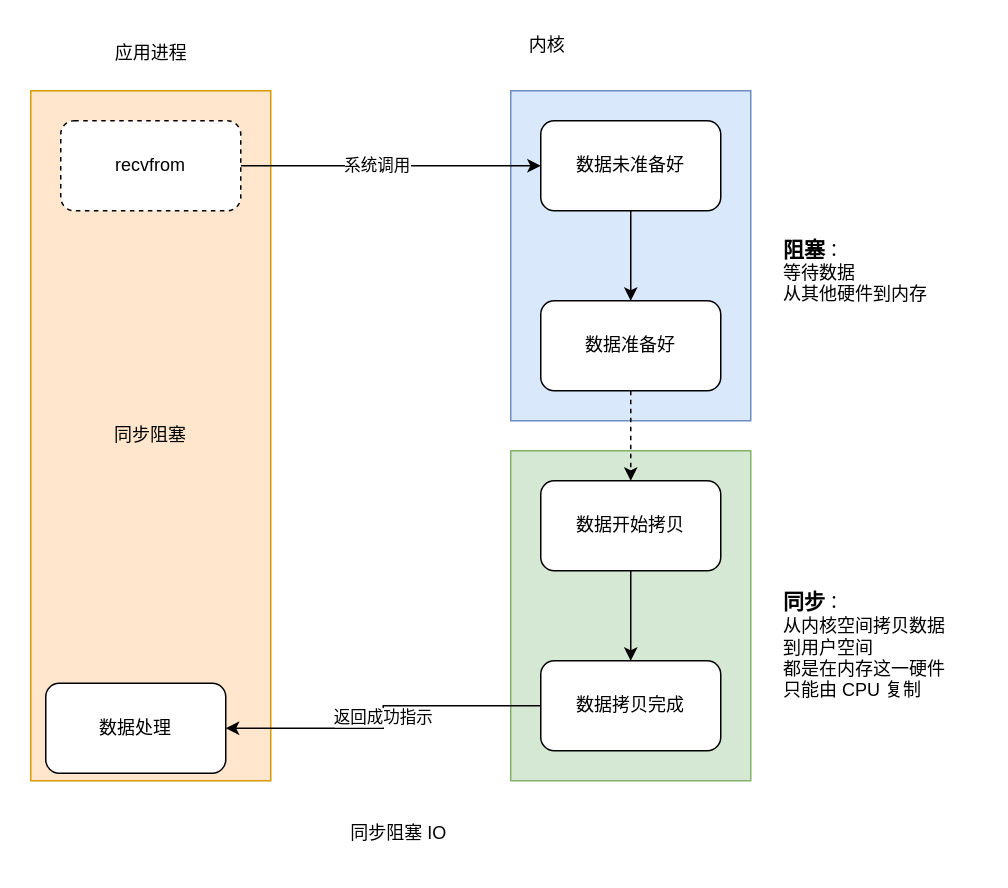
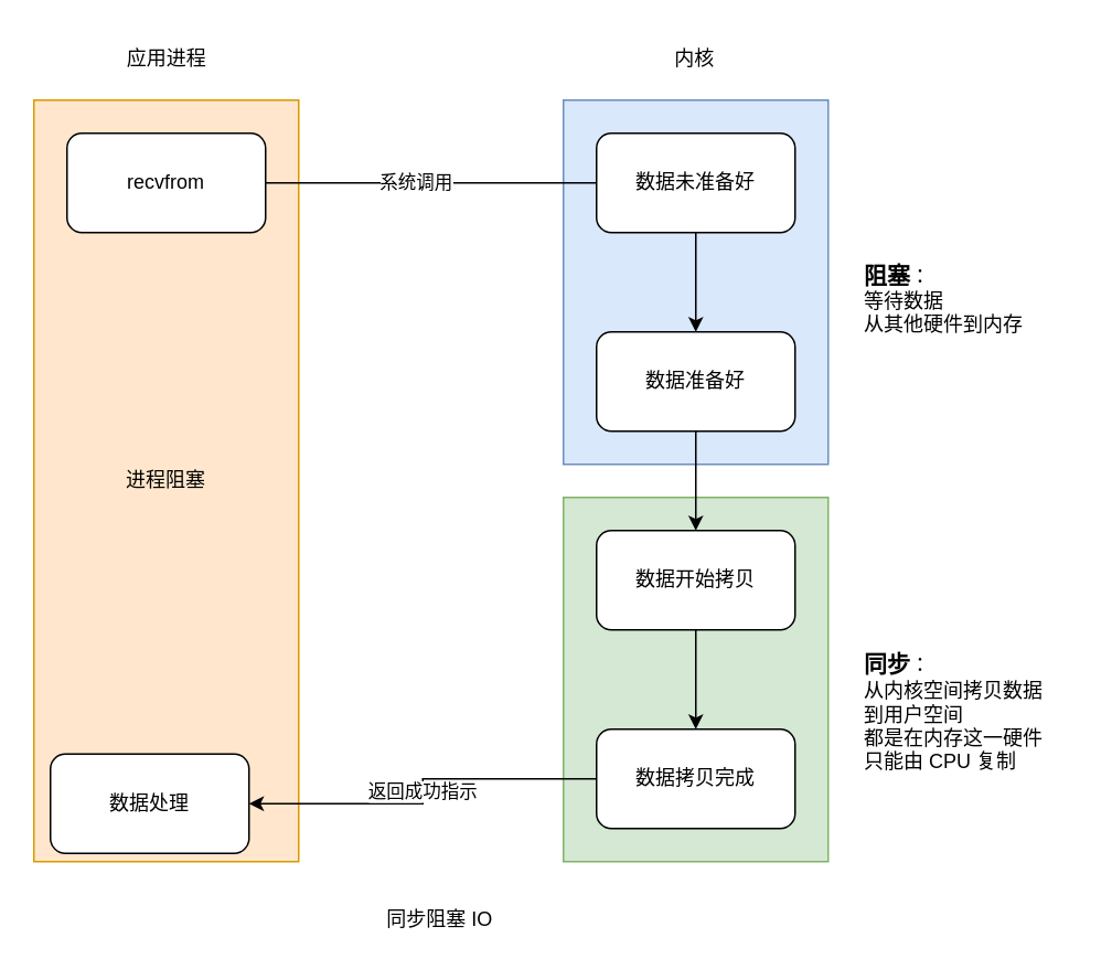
- <mxCell id="18" value="内核" style="text;html=1;align=center;verticalAlign=middle;resizable=0;points=[];autosize=1;strokeColor=none;fillColor=none;" vertex="1" parent="1"><mxGeometry x="339" y="15" width="50" height="30" as="geometry" /></mxCell>
+ <mxCell id="18" value="内核" style="text;html=1;align=center;verticalAlign=middle;resizable=0;points=[];autosize=1;strokeColor=none;fillColor=none;" vertex="1" parent="1"><mxGeometry x="394" y="20" width="50" height="30" as="geometry" /></mxCell>
- <mxCell id="7" value="recvfrom" style="rounded=1;whiteSpace=wrap;html=1;dashed=1;" vertex="1" parent="1"><mxGeometry x="40" y="80" width="120" height="60" as="geometry" /></mxCell>
+ <mxCell id="7" value="recvfrom" style="rounded=1;whiteSpace=wrap;html=1;" vertex="1" parent="1"><mxGeometry x="40" y="80" width="120" height="60" as="geometry" /></mxCell>
- <mxCell id="5" style="edgeStyle=orthogonalEdgeStyle;rounded=0;orthogonalLoop=1;jettySize=auto;html=1;entryX=0;entryY=0.5;entryDx=0;entryDy=0;" edge="1" parent="1" source="7" target="9"><mxGeometry relative="1" as="geometry" /></mxCell>
+ <mxCell id="5" style="edgeStyle=orthogonalEdgeStyle;rounded=0;orthogonalLoop=1;jettySize=auto;html=1;entryX=0;entryY=0.5;entryDx=0;entryDy=0;endArrow=none;" edge="1" parent="1" source="7" target="9"><mxGeometry relative="1" as="geometry" /></mxCell>
- <mxCell id="10" style="edgeStyle=orthogonalEdgeStyle;rounded=0;orthogonalLoop=1;jettySize=auto;html=1;entryX=0.5;entryY=0;entryDx=0;entryDy=0;dashed=1;" edge="1" parent="1" source="11" target="13"><mxGeometry relative="1" as="geometry" /></mxCell>
+ <mxCell id="10" style="edgeStyle=orthogonalEdgeStyle;rounded=0;orthogonalLoop=1;jettySize=auto;html=1;entryX=0.5;entryY=0;entryDx=0;entryDy=0;" edge="1" parent="1" source="11" target="13"><mxGeometry relative="1" as="geometry" /></mxCell>
- <mxCell id="2" value="同步阻塞" style="whiteSpace=wrap;html=1;fillColor=#ffe6cc;strokeColor=#d79b00;" vertex="1" parent="1"><mxGeometry x="20" y="60" width="160" height="460" as="geometry" /></mxCell>
+ <mxCell id="2" value="进程阻塞" style="whiteSpace=wrap;html=1;fillColor=#ffe6cc;strokeColor=#d79b00;" vertex="1" parent="1"><mxGeometry x="20" y="60" width="160" height="460" as="geometry" /></mxCell>
